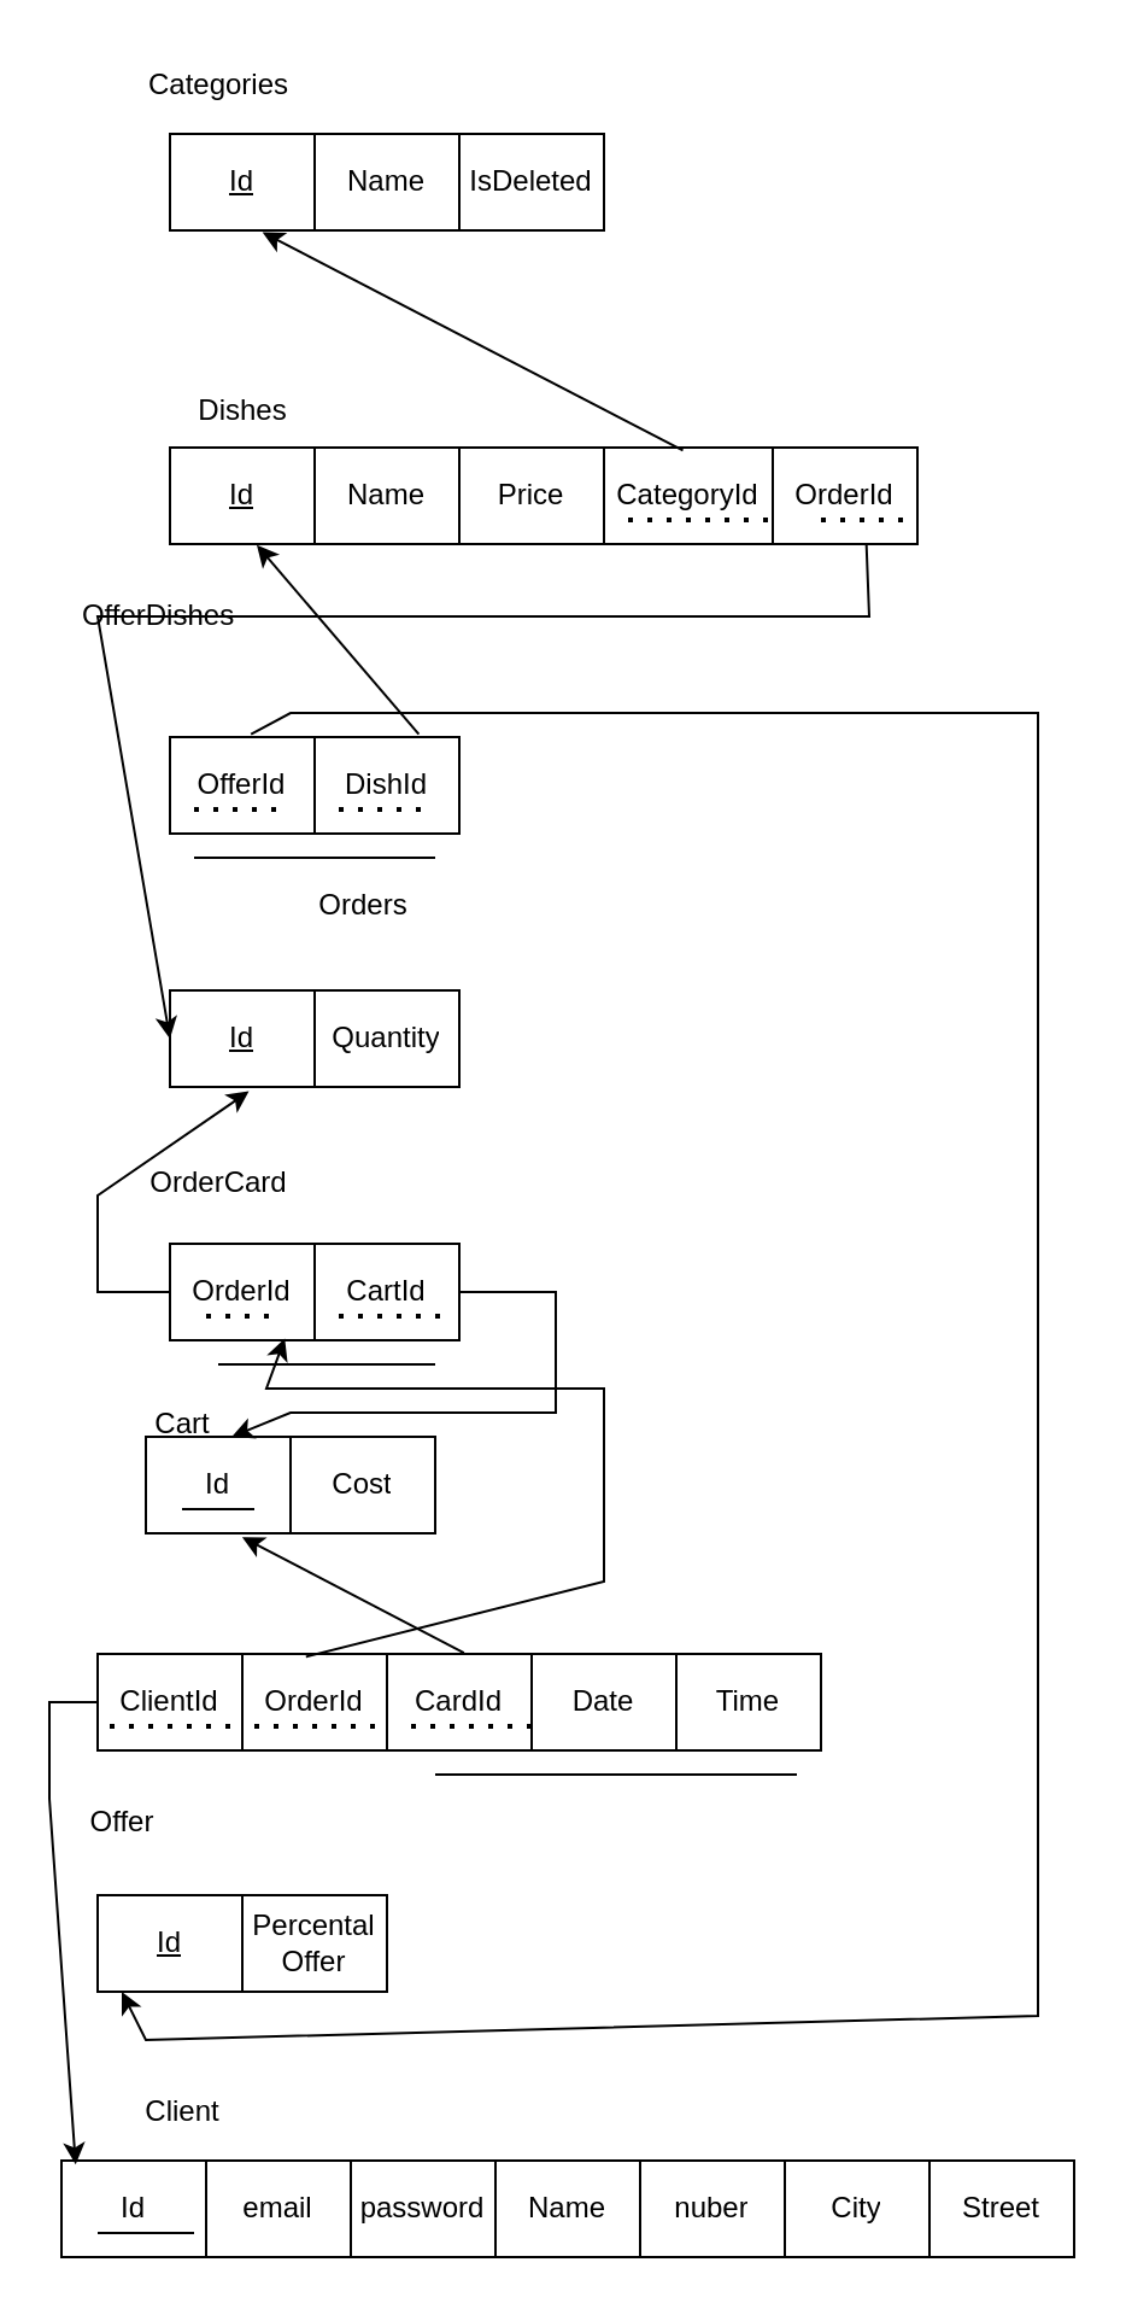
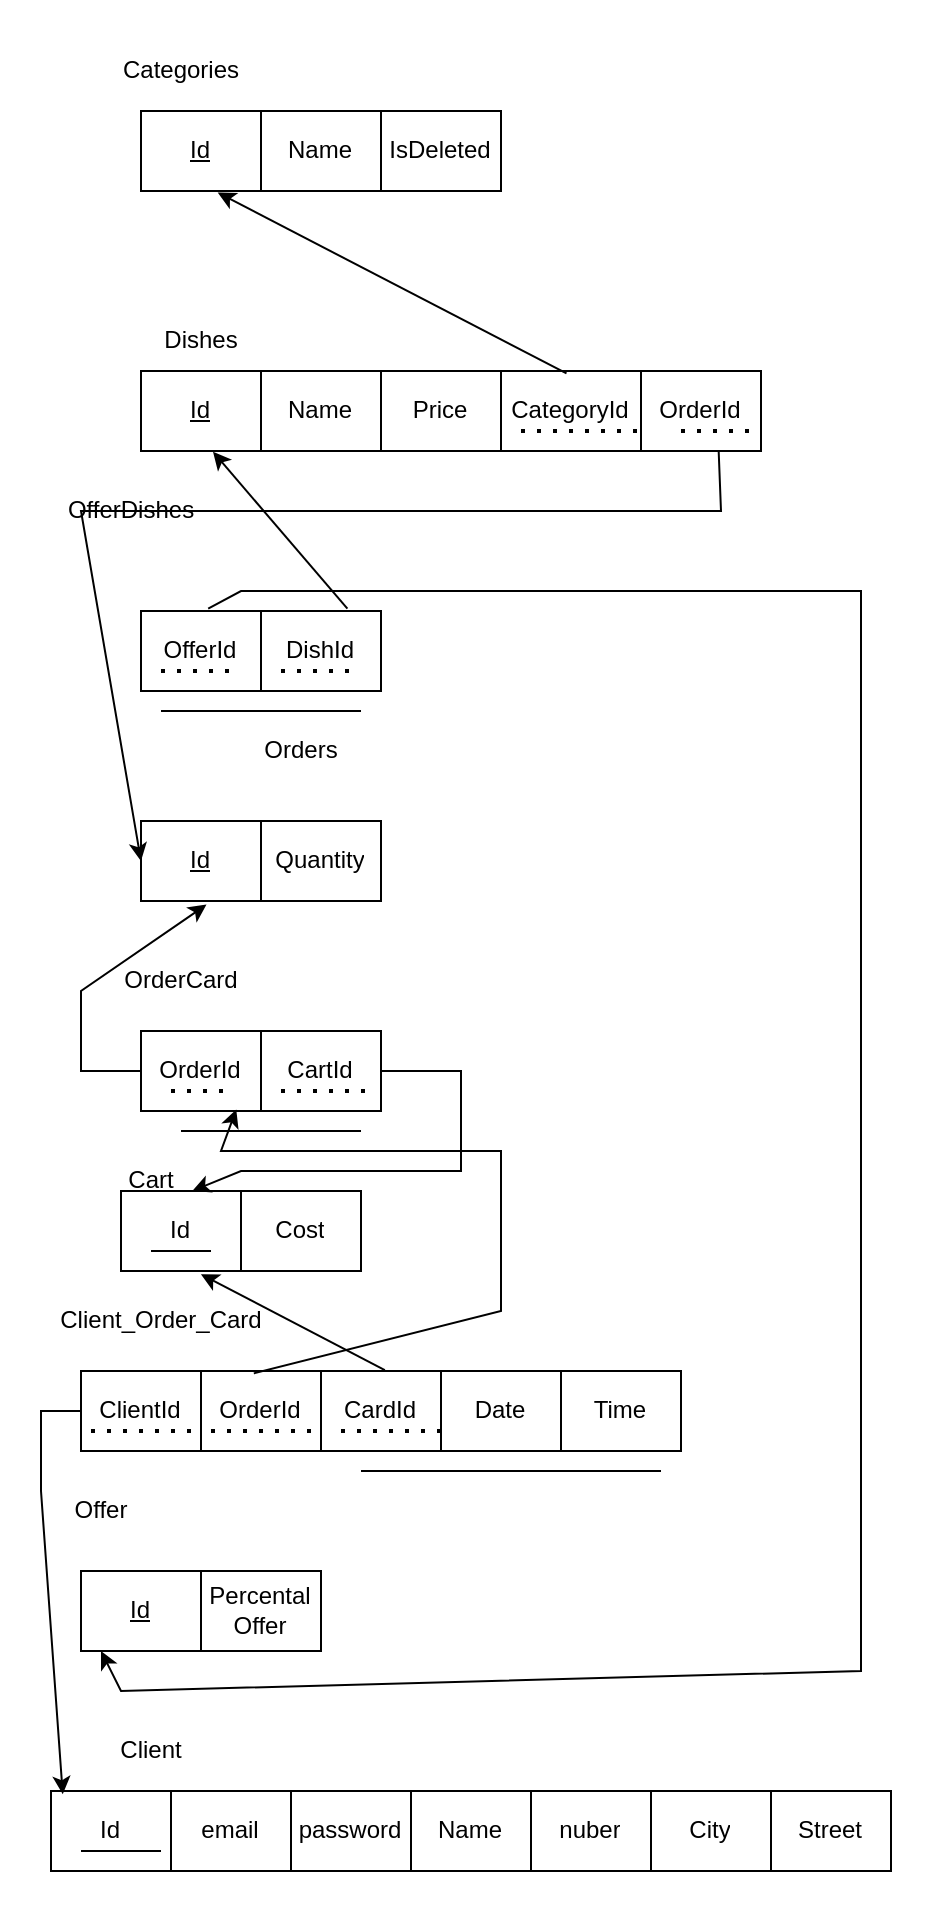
+ <mxCell id="38" value="Client_Order_Card" style="text;html=1;align=center;verticalAlign=middle;resizable=0;points=[];autosize=1;strokeColor=none;fillColor=none;" vertex="1" parent="1"><mxGeometry x="20" y="645" width="120" height="30" as="geometry" /></mxCell>
